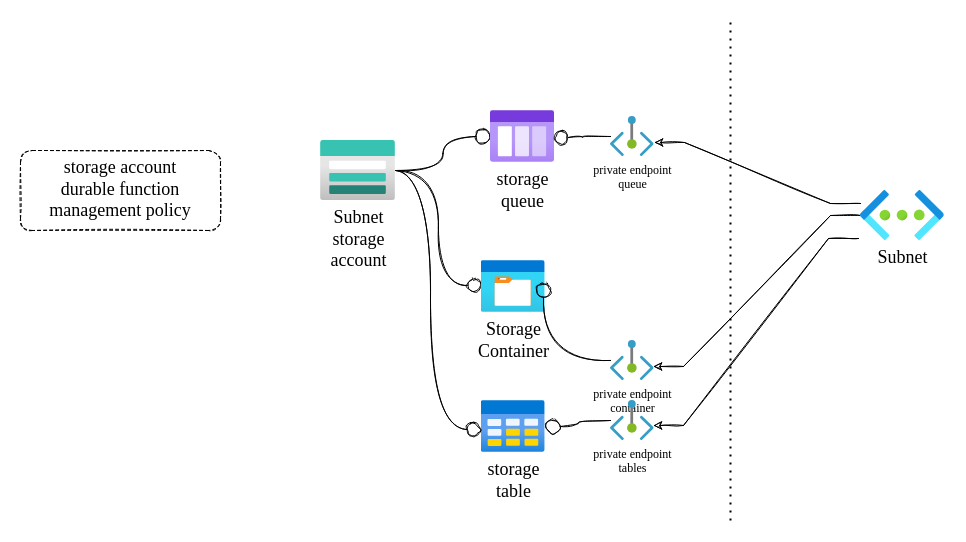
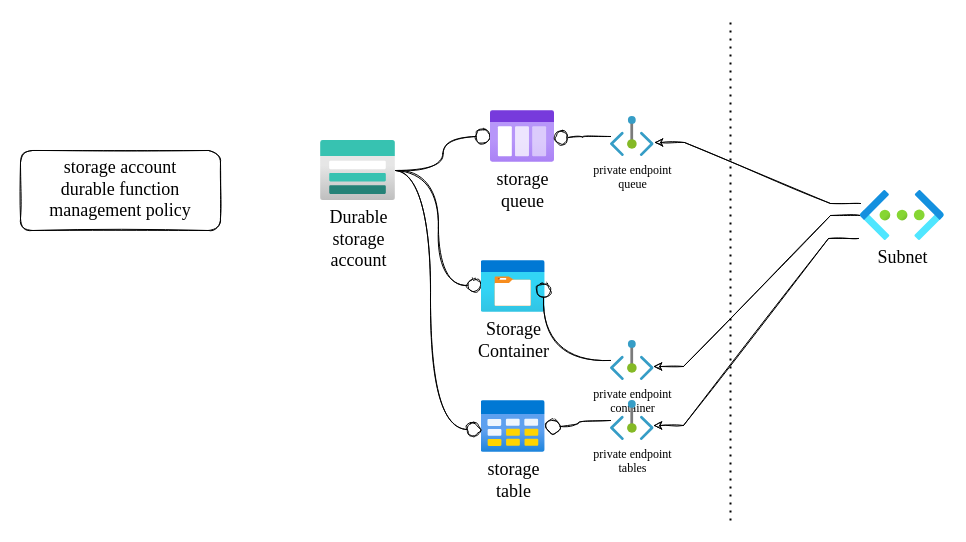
- <mxCell id="17" value="storage account&lt;br&gt;durable function&lt;br&gt;management policy" style="whiteSpace=wrap;html=1;fontSize=18;fontFamily=Architects Daughter;verticalAlign=top;labelBackgroundColor=default;rounded=1;sketch=1;fontSource=https%3A%2F%2Ffonts.googleapis.com%2Fcss%3Ffamily%3DArchitects%2BDaughter;dashed=1;" parent="1" vertex="1"><mxGeometry x="20" y="150" width="200" height="80" as="geometry" /></mxCell>
+ <mxCell id="17" value="storage account&lt;br&gt;durable function&lt;br&gt;management policy" style="whiteSpace=wrap;html=1;fontSize=18;fontFamily=Architects Daughter;verticalAlign=top;labelBackgroundColor=default;rounded=1;sketch=1;fontSource=https%3A%2F%2Ffonts.googleapis.com%2Fcss%3Ffamily%3DArchitects%2BDaughter;" parent="1" vertex="1"><mxGeometry x="20" y="150" width="200" height="80" as="geometry" /></mxCell>
- <mxCell id="5" value="Subnet&lt;br&gt;storage&lt;br&gt;account" style="aspect=fixed;html=1;points=[];align=center;image;fontSize=18;image=img/lib/azure2/storage/Storage_Accounts.svg;rounded=1;sketch=1;fontFamily=Architects Daughter;fontSource=https%3A%2F%2Ffonts.googleapis.com%2Fcss%3Ffamily%3DArchitects%2BDaughter;" parent="1" vertex="1"><mxGeometry x="320" y="140" width="75" height="60" as="geometry" /></mxCell>
+ <mxCell id="5" value="Durable&lt;br&gt;storage&lt;br&gt;account" style="aspect=fixed;html=1;points=[];align=center;image;fontSize=18;image=img/lib/azure2/storage/Storage_Accounts.svg;rounded=1;sketch=1;fontFamily=Architects Daughter;fontSource=https%3A%2F%2Ffonts.googleapis.com%2Fcss%3Ffamily%3DArchitects%2BDaughter;" parent="1" vertex="1"><mxGeometry x="320" y="140" width="75" height="60" as="geometry" /></mxCell>
